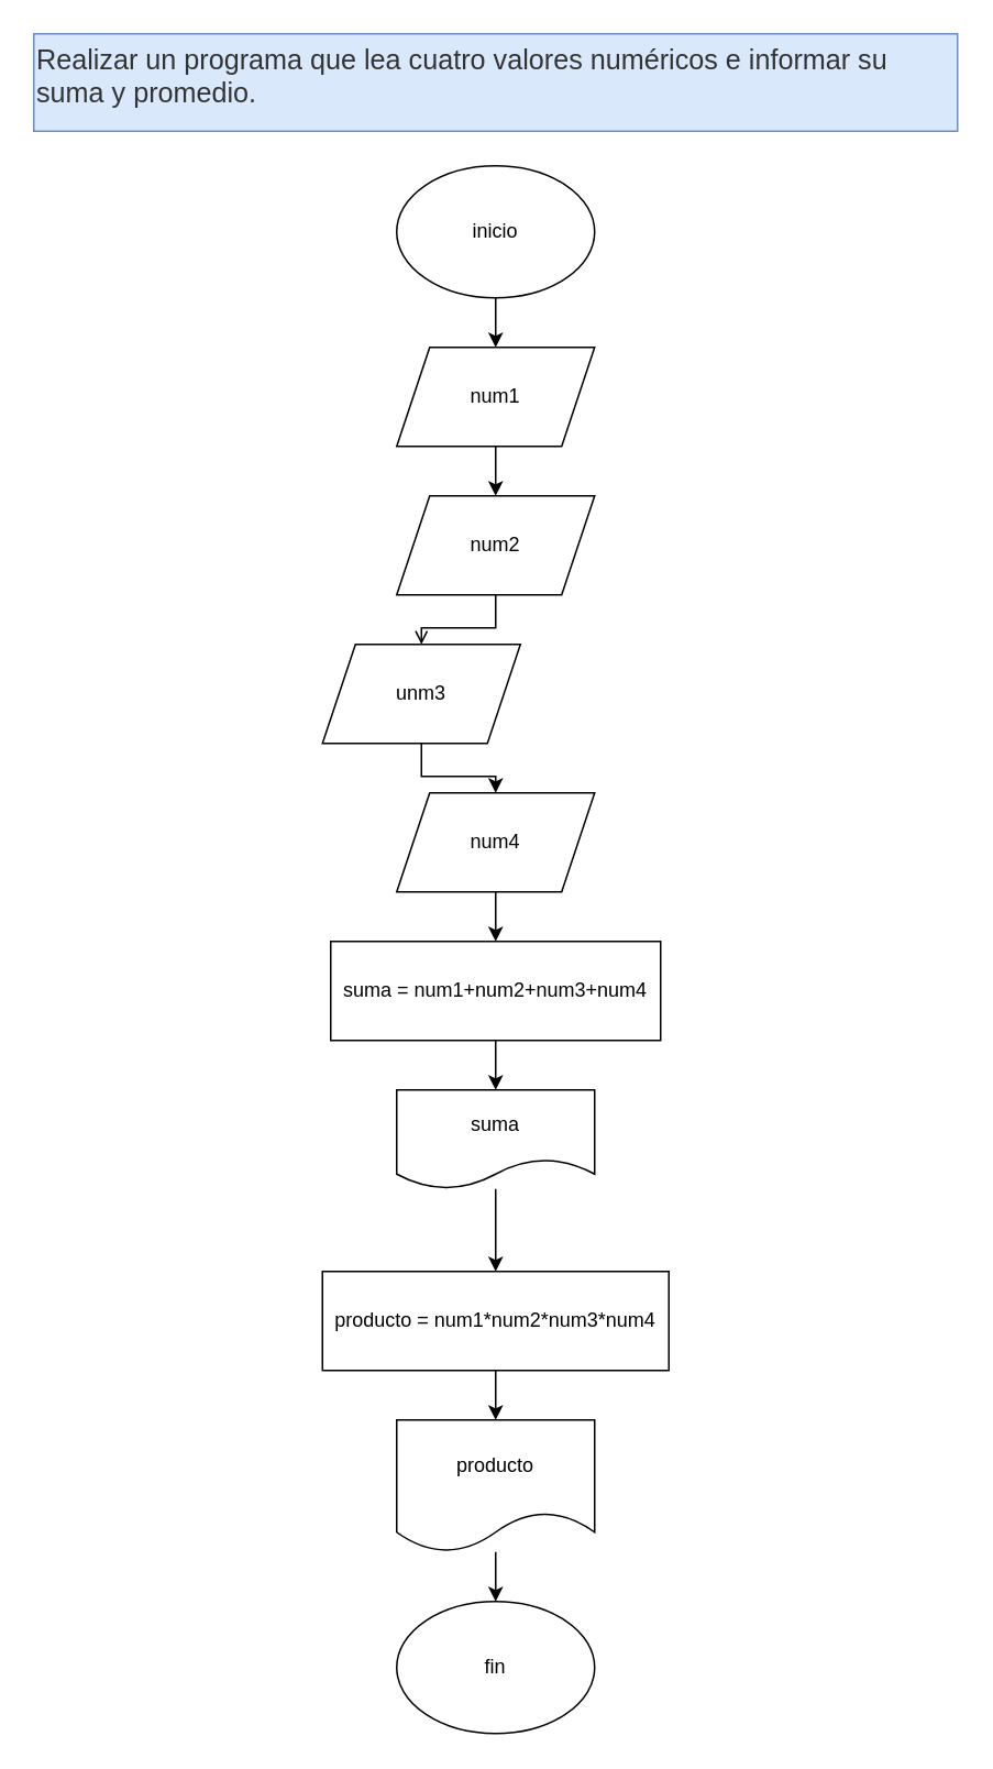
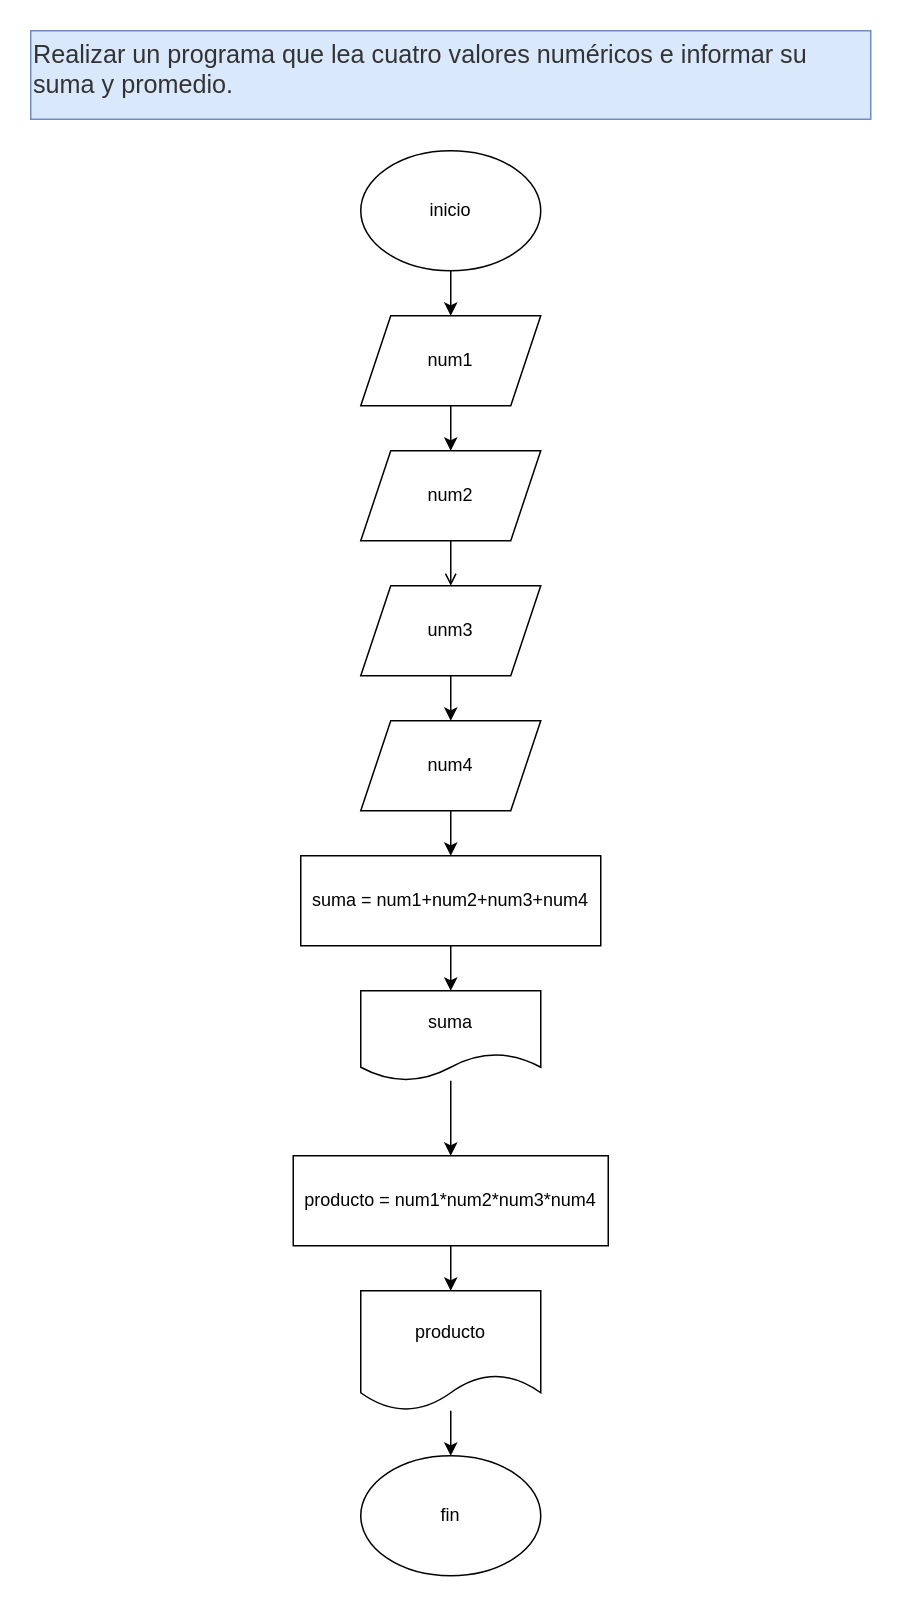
- <mxCell id="10" value="unm3" style="shape=parallelogram;perimeter=parallelogramPerimeter;whiteSpace=wrap;html=1;fixedSize=1;" vertex="1" parent="1"><mxGeometry x="195" y="390" width="120" height="60" as="geometry" /></mxCell>
+ <mxCell id="10" value="unm3" style="shape=parallelogram;perimeter=parallelogramPerimeter;whiteSpace=wrap;html=1;fixedSize=1;" vertex="1" parent="1"><mxGeometry x="240" y="390" width="120" height="60" as="geometry" /></mxCell>
